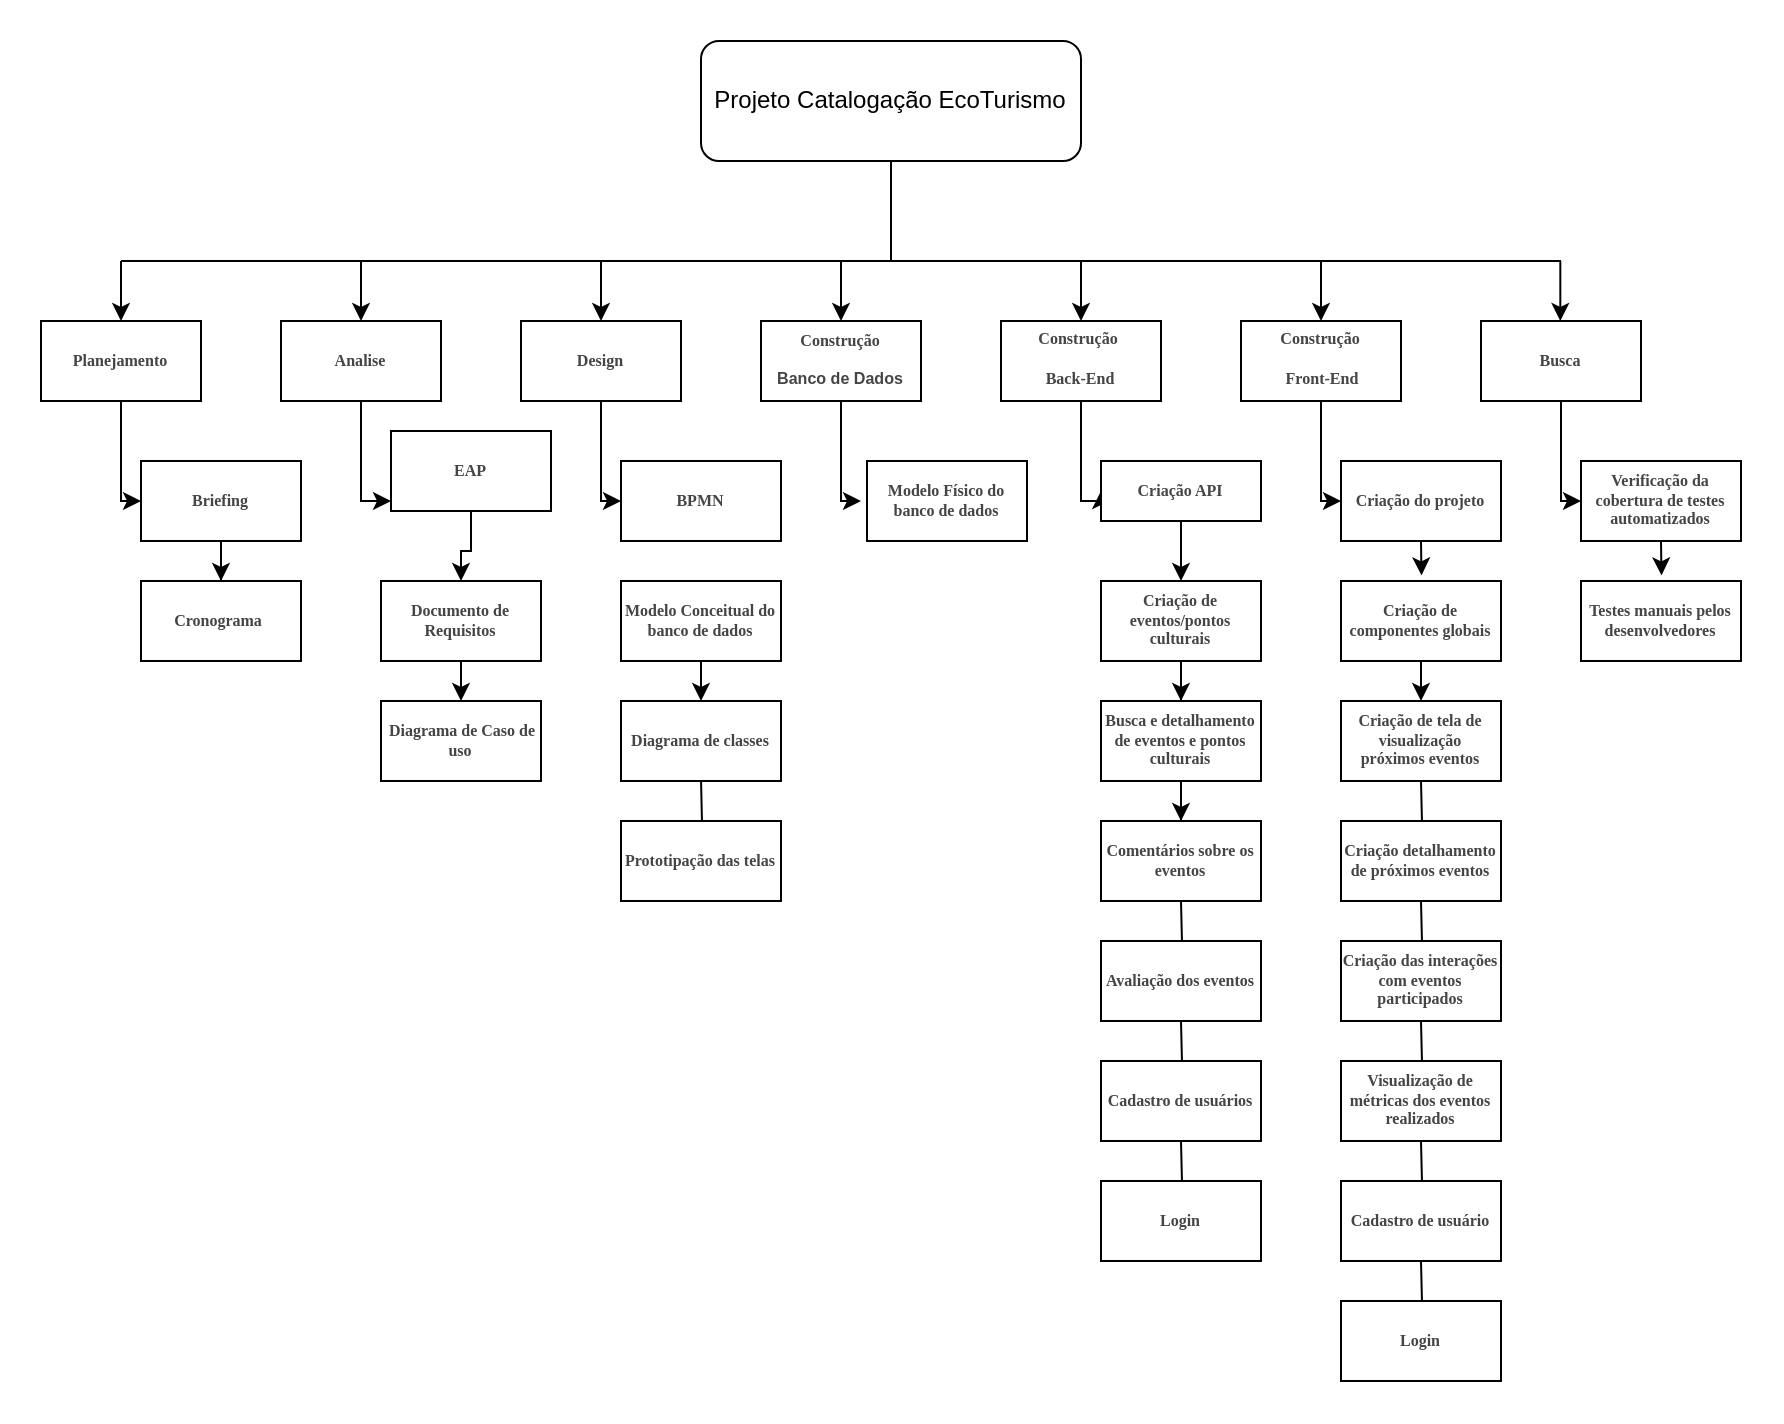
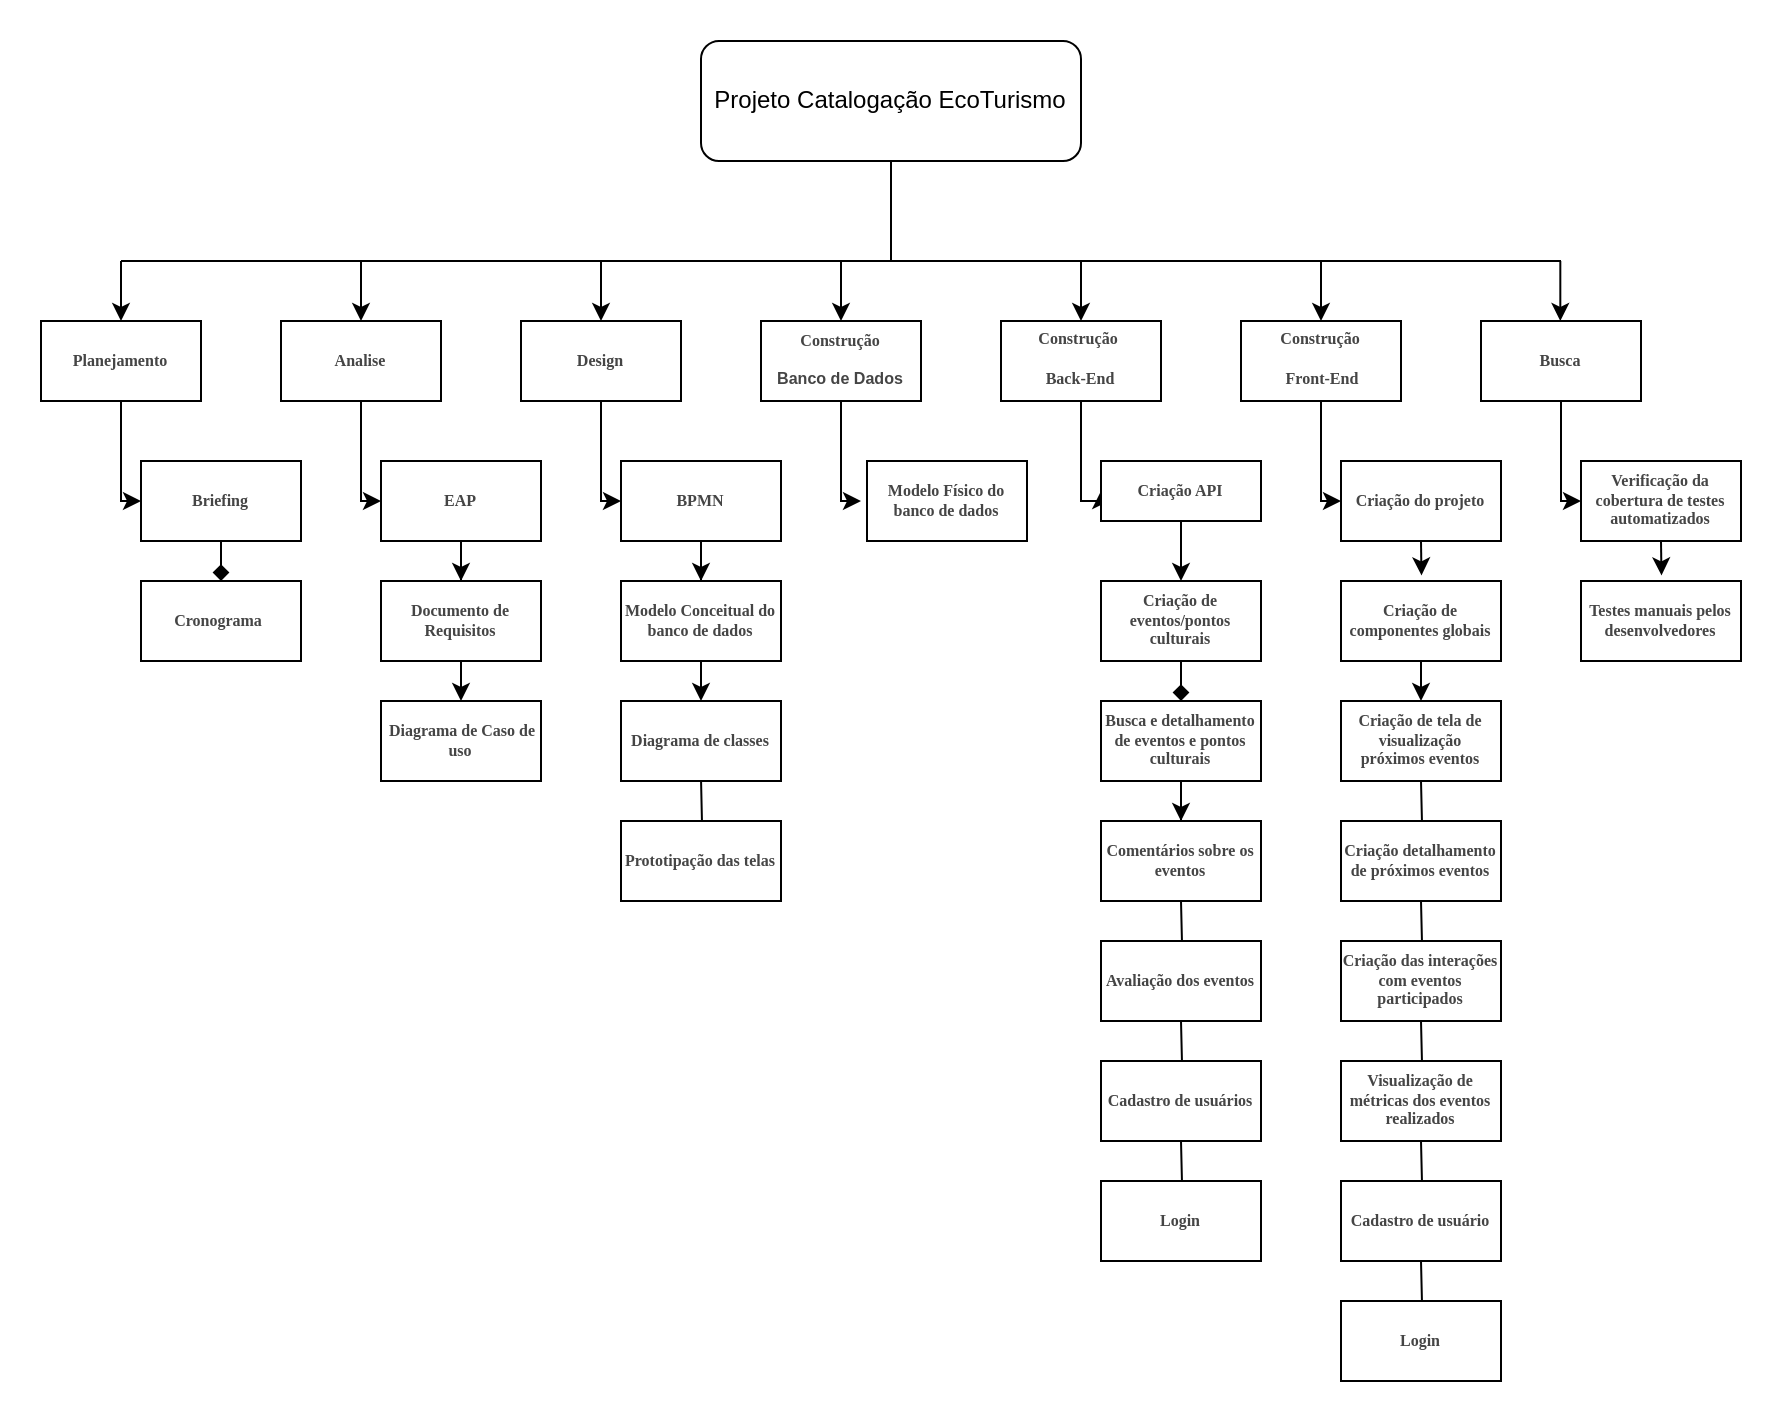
- <mxCell id="28" value="&lt;h6&gt;&lt;font style=&quot;font-size: 8px;&quot; color=&quot;#454545&quot; face=&quot;Times New Roman&quot;&gt;EAP&lt;/font&gt;&lt;/h6&gt;" style="rounded=0;whiteSpace=wrap;html=1;fontFamily=Georgia;fontSize=8;fontColor=#454545;" vertex="1" parent="1"><mxGeometry x="195" y="215" width="80" height="40" as="geometry" /></mxCell>
+ <mxCell id="28" value="&lt;h6&gt;&lt;font style=&quot;font-size: 8px;&quot; color=&quot;#454545&quot; face=&quot;Times New Roman&quot;&gt;EAP&lt;/font&gt;&lt;/h6&gt;" style="rounded=0;whiteSpace=wrap;html=1;fontFamily=Georgia;fontSize=8;fontColor=#454545;" vertex="1" parent="1"><mxGeometry x="190" y="230" width="80" height="40" as="geometry" /></mxCell>
- <mxCell id="24" style="edgeStyle=orthogonalEdgeStyle;rounded=0;orthogonalLoop=1;jettySize=auto;html=1;fontFamily=Georgia;fontSize=8;fontColor=#454545;" edge="1" parent="1" source="25" target="26"><mxGeometry relative="1" as="geometry" /></mxCell>
+ <mxCell id="24" style="edgeStyle=orthogonalEdgeStyle;rounded=0;orthogonalLoop=1;jettySize=auto;html=1;fontFamily=Georgia;fontSize=8;fontColor=#454545;endArrow=diamond;" edge="1" parent="1" source="25" target="26"><mxGeometry relative="1" as="geometry" /></mxCell>
+ <mxCell id="31" style="edgeStyle=orthogonalEdgeStyle;rounded=0;orthogonalLoop=1;jettySize=auto;html=1;fontFamily=Georgia;fontSize=8;fontColor=#454545;" edge="1" parent="1" source="32" target="34"><mxGeometry relative="1" as="geometry" /></mxCell>
- <mxCell id="42" style="edgeStyle=orthogonalEdgeStyle;rounded=0;orthogonalLoop=1;jettySize=auto;html=1;fontFamily=Georgia;fontSize=8;fontColor=#454545;" edge="1" parent="1" source="43" target="45"><mxGeometry relative="1" as="geometry" /></mxCell>
+ <mxCell id="42" style="edgeStyle=orthogonalEdgeStyle;rounded=0;orthogonalLoop=1;jettySize=auto;html=1;fontFamily=Georgia;fontSize=8;fontColor=#454545;endArrow=diamond;" edge="1" parent="1" source="43" target="45"><mxGeometry relative="1" as="geometry" /></mxCell>
